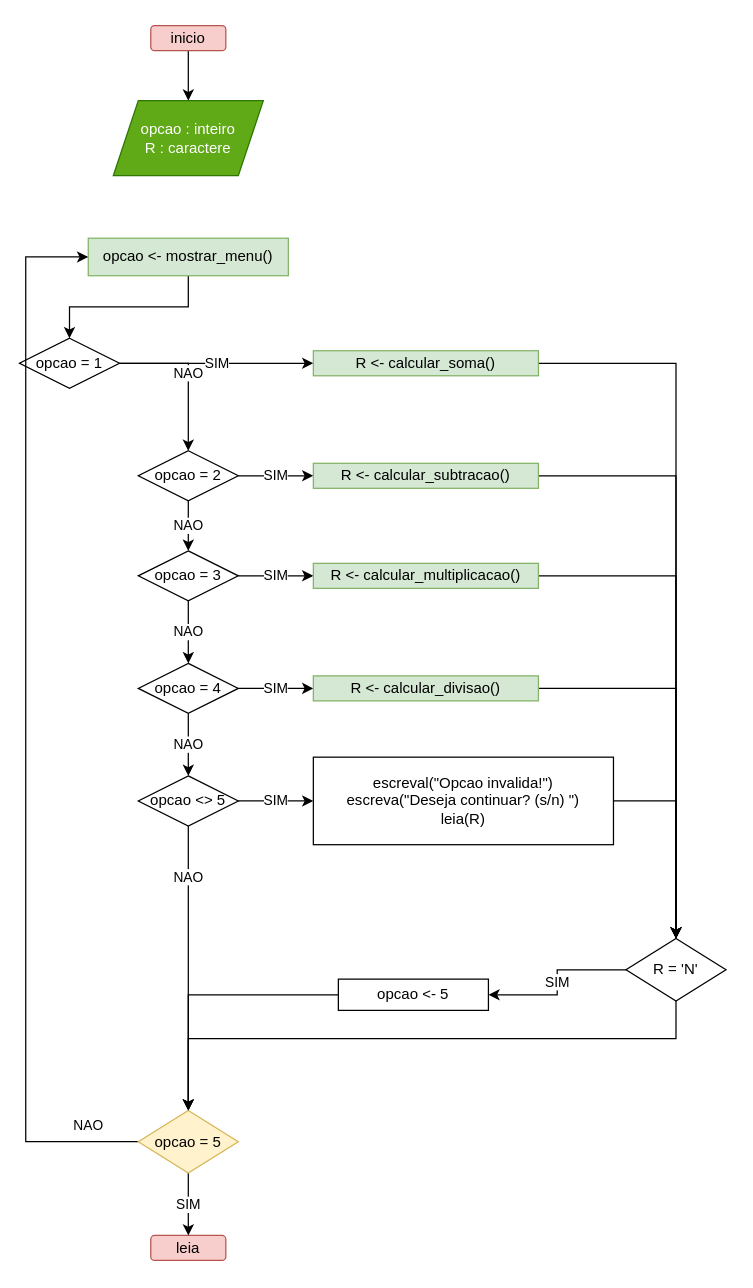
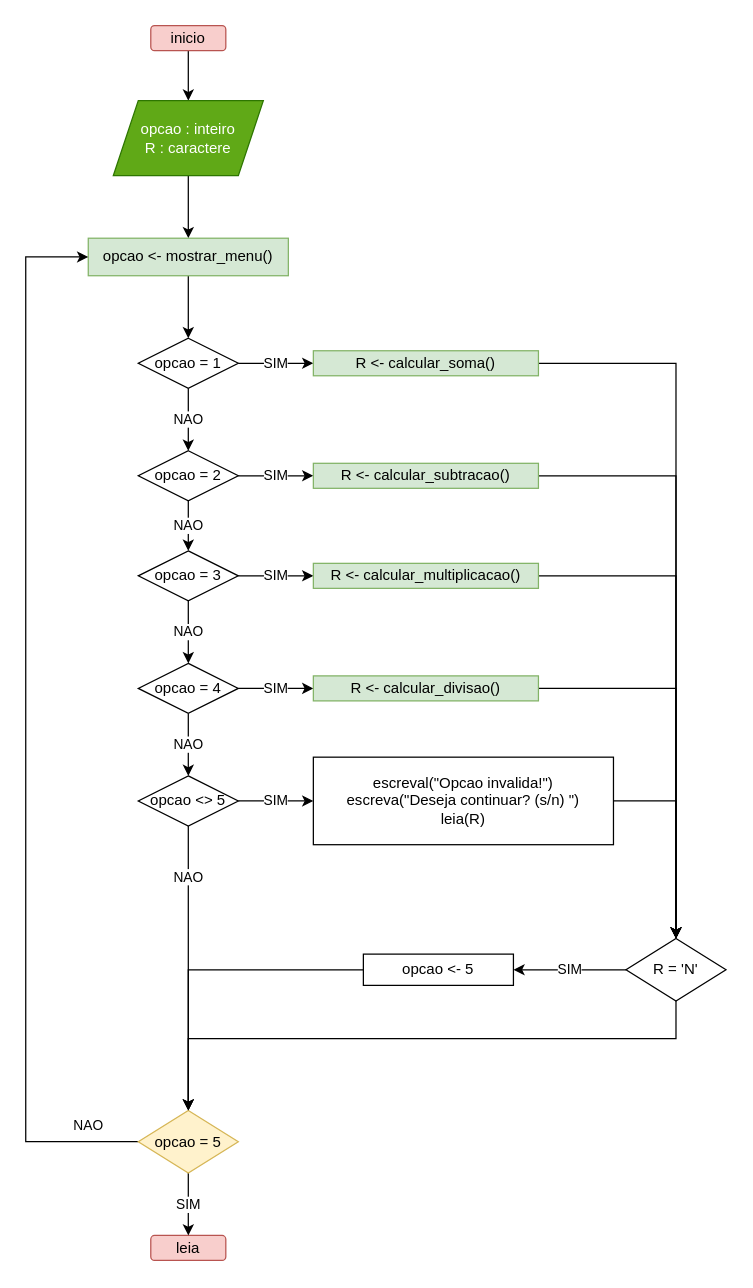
+ <mxCell id="5" value="" style="edgeStyle=orthogonalEdgeStyle;rounded=0;orthogonalLoop=1;jettySize=auto;html=1;" edge="1" parent="1" source="6" target="8"><mxGeometry relative="1" as="geometry" /></mxCell>
- <mxCell id="11" value="opcao = 1" style="rhombus;whiteSpace=wrap;html=1;" vertex="1" parent="1"><mxGeometry x="15" y="270" width="80" height="40" as="geometry" /></mxCell>
+ <mxCell id="11" value="opcao = 1" style="rhombus;whiteSpace=wrap;html=1;" vertex="1" parent="1"><mxGeometry x="110" y="270" width="80" height="40" as="geometry" /></mxCell>
- <mxCell id="37" value="opcao &amp;lt;- 5" style="whiteSpace=wrap;html=1;" vertex="1" parent="1"><mxGeometry x="270" y="782.5" width="120" height="25" as="geometry" /></mxCell>
+ <mxCell id="37" value="opcao &amp;lt;- 5" style="whiteSpace=wrap;html=1;" vertex="1" parent="1"><mxGeometry x="290" y="762.5" width="120" height="25" as="geometry" /></mxCell>
